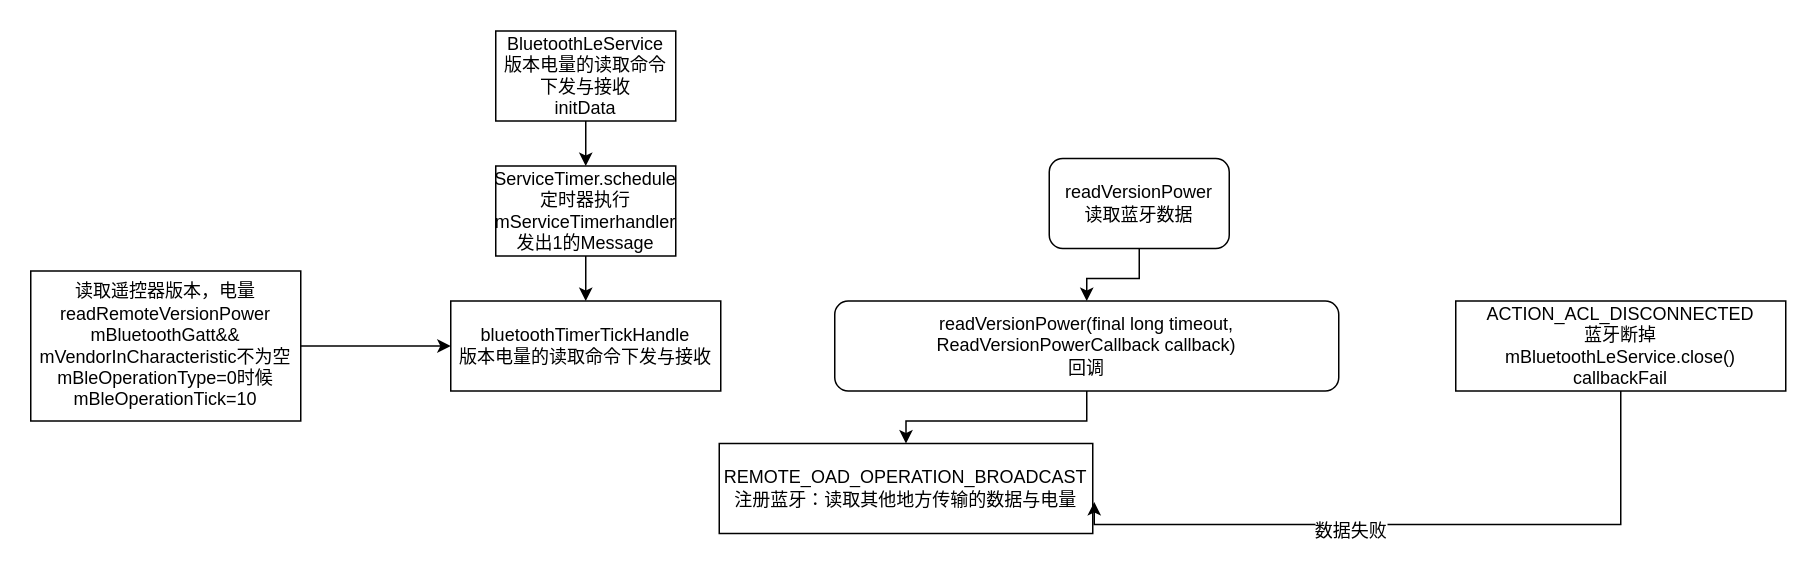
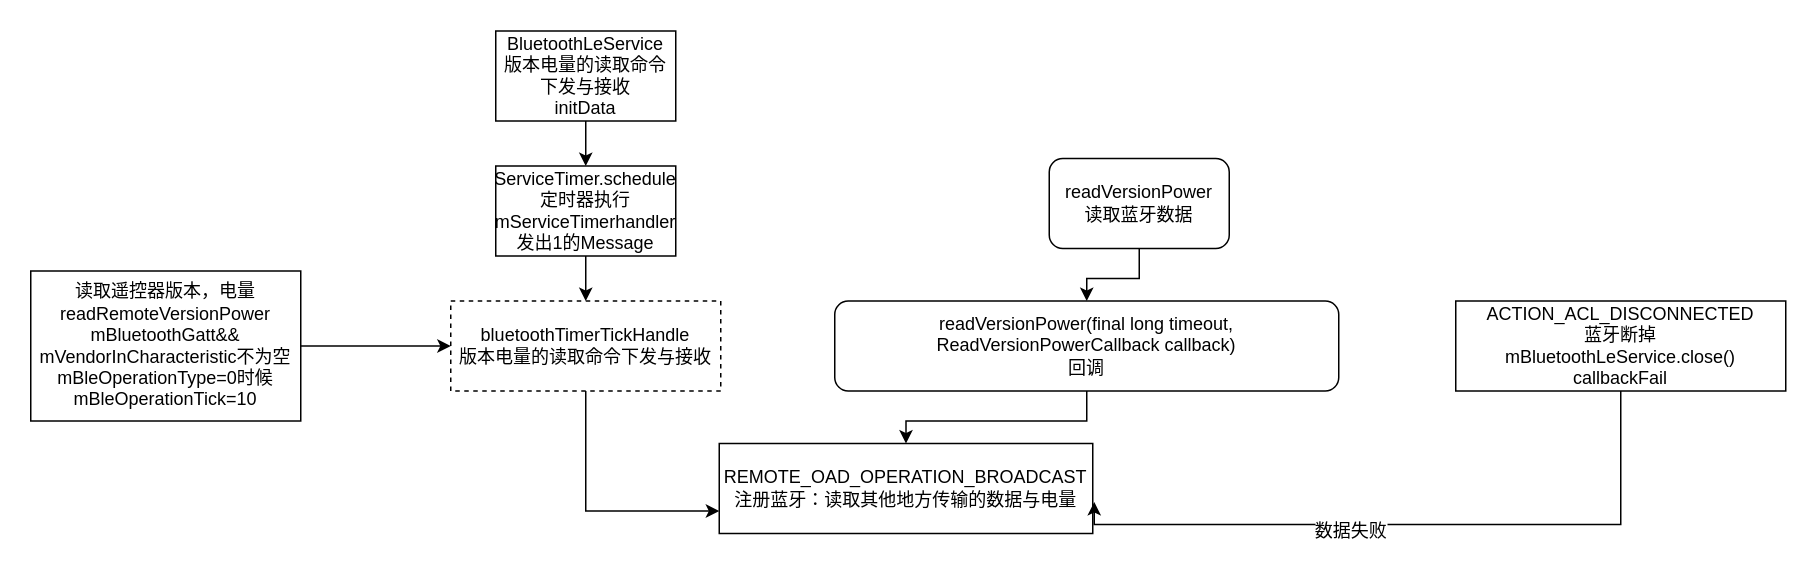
- <mxCell id="11" value="bluetoothTimerTickHandle&lt;br&gt;版本电量的读取命令下发与接收" style="rounded=0;whiteSpace=wrap;html=1;" vertex="1" parent="1"><mxGeometry x="300" y="200" width="180" height="60" as="geometry" /></mxCell>
+ <mxCell id="11" value="bluetoothTimerTickHandle&lt;br&gt;版本电量的读取命令下发与接收" style="rounded=0;whiteSpace=wrap;html=1;dashed=1;" vertex="1" parent="1"><mxGeometry x="300" y="200" width="180" height="60" as="geometry" /></mxCell>
+ <mxCell id="10" style="edgeStyle=orthogonalEdgeStyle;rounded=0;orthogonalLoop=1;jettySize=auto;html=1;" edge="1" parent="1" source="11" target="6"><mxGeometry relative="1" as="geometry"><Array as="points"><mxPoint x="390" y="340" /></Array></mxGeometry></mxCell>
